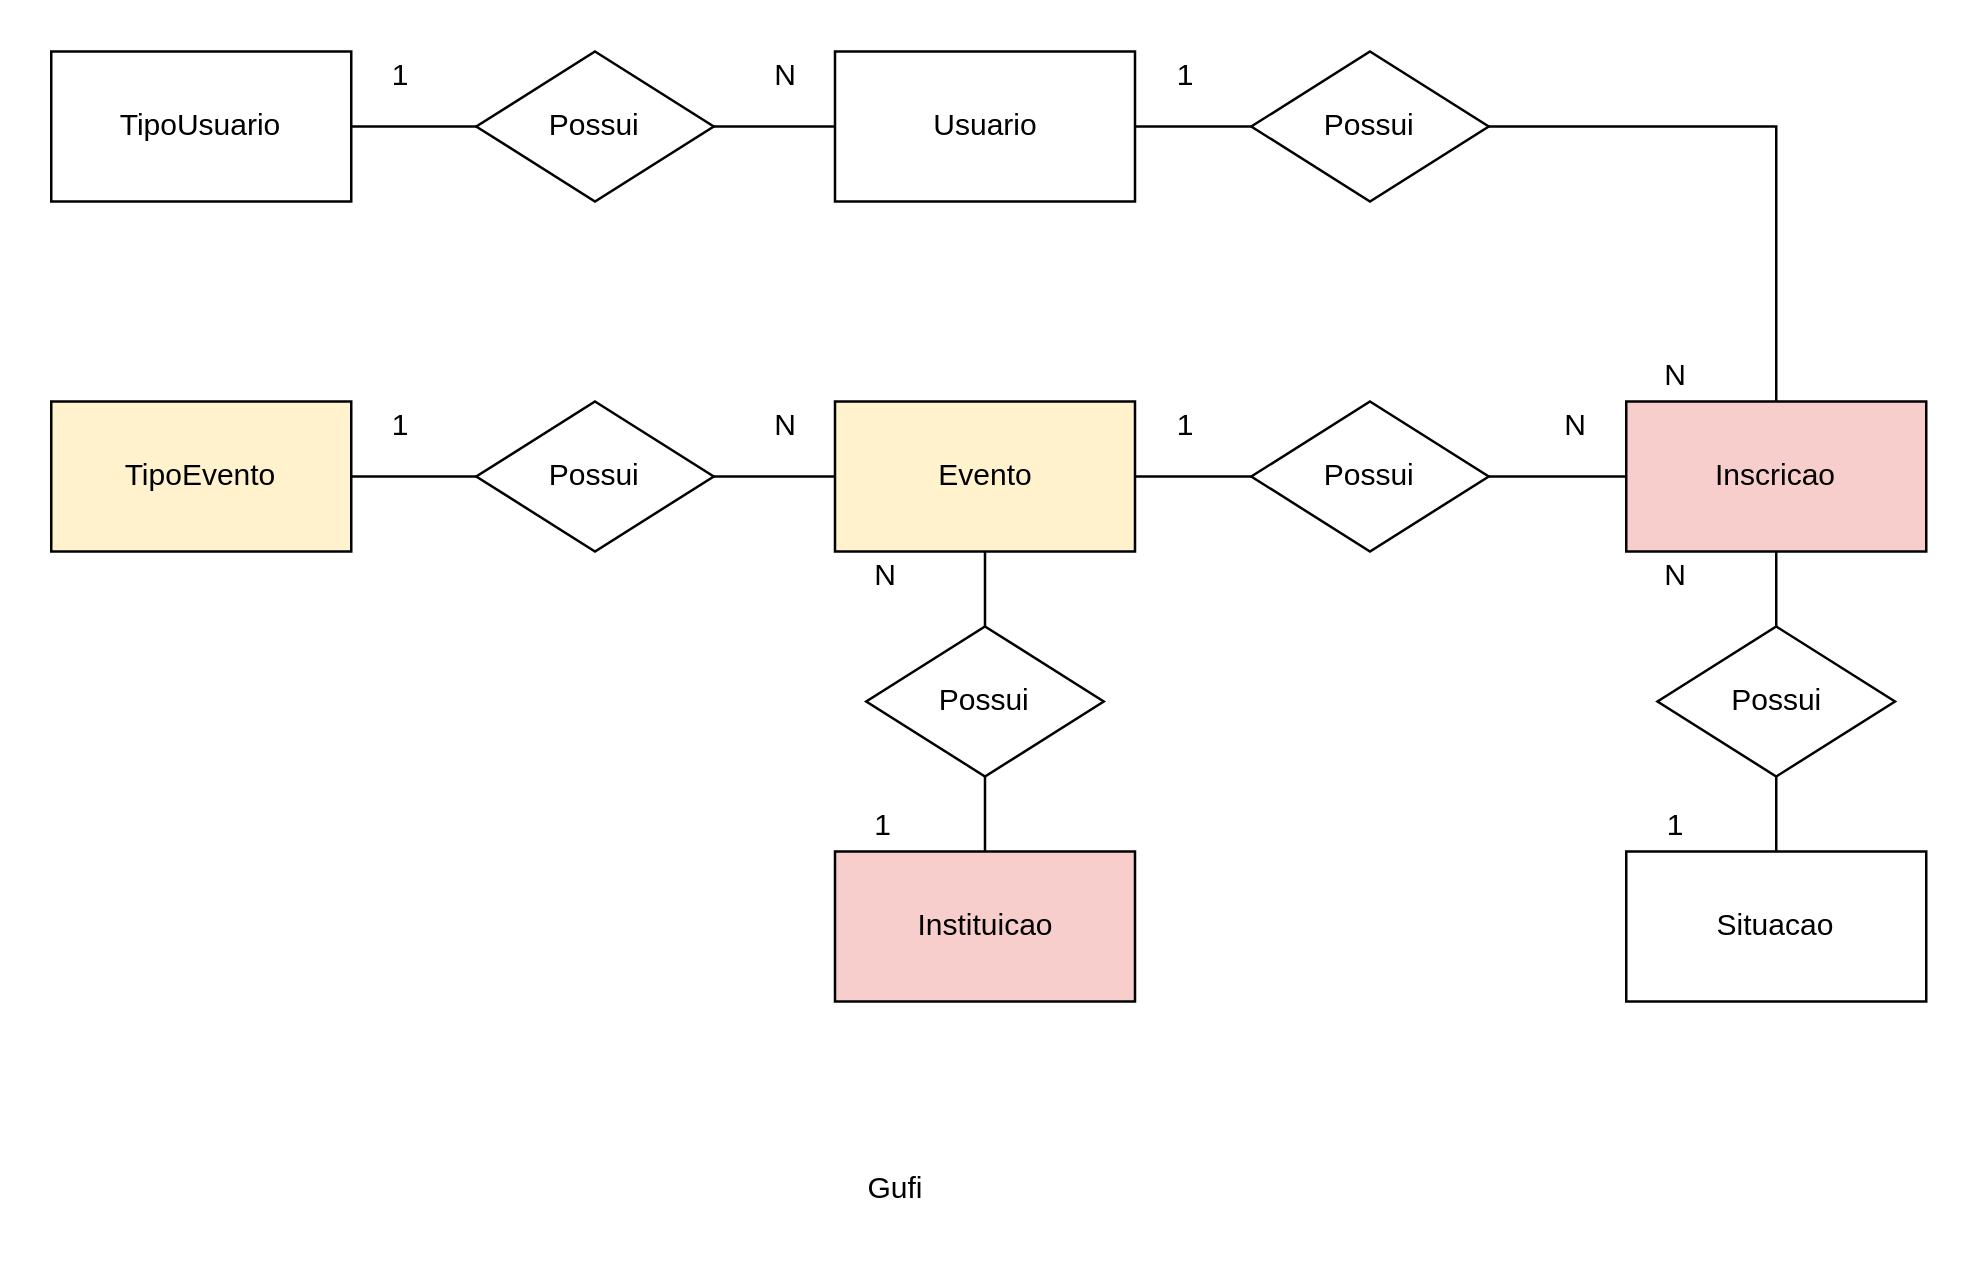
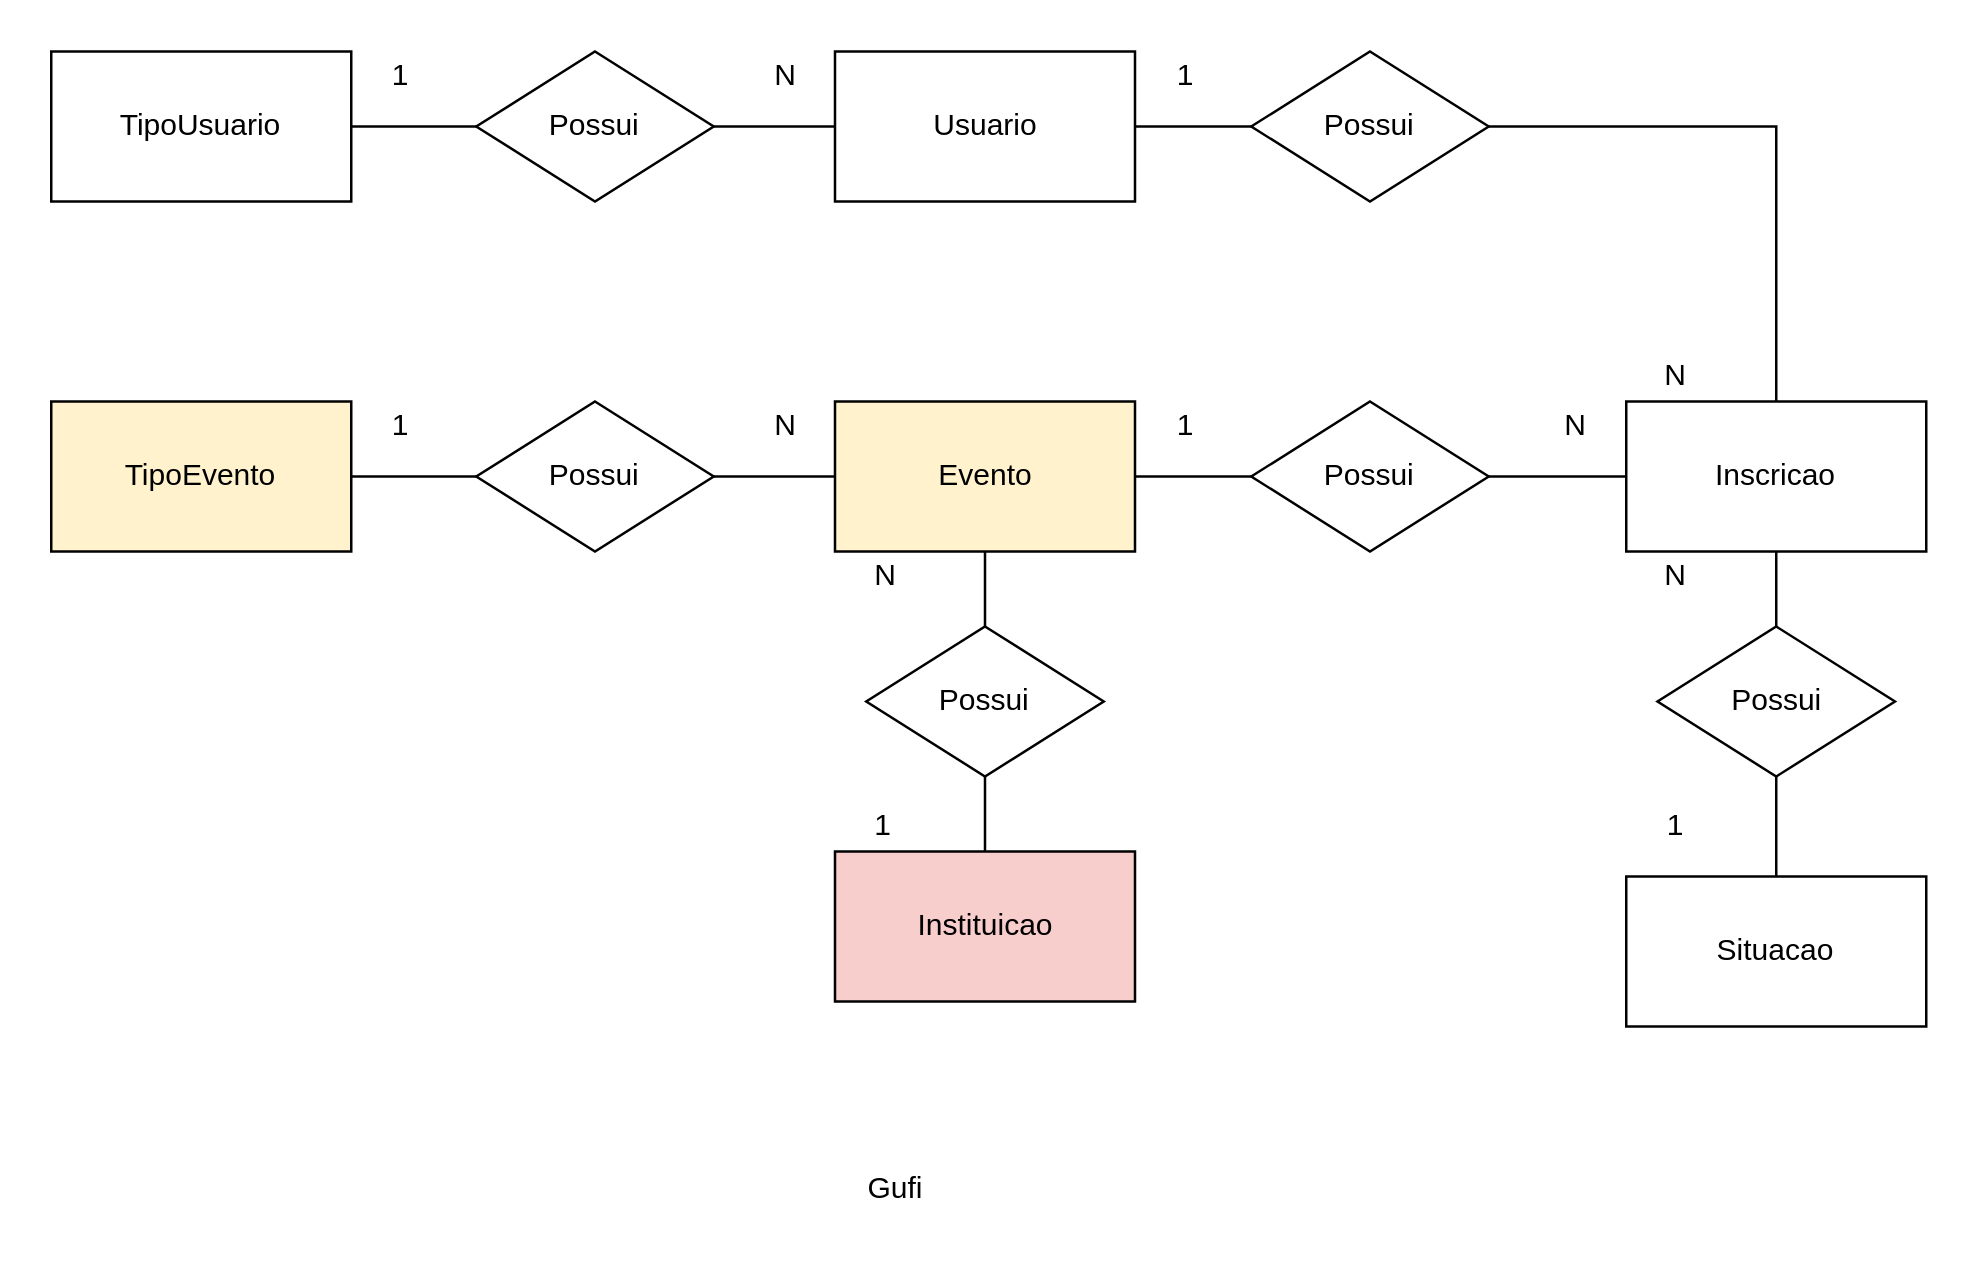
- <mxCell id="25" value="Inscricao" style="rounded=0;whiteSpace=wrap;html=1;fillColor=#f8cecc;" vertex="1" parent="1"><mxGeometry x="650" y="160" width="120" height="60" as="geometry" /></mxCell>
+ <mxCell id="25" value="Inscricao" style="rounded=0;whiteSpace=wrap;html=1;" vertex="1" parent="1"><mxGeometry x="650" y="160" width="120" height="60" as="geometry" /></mxCell>
- <mxCell id="27" value="Situacao" style="rounded=0;whiteSpace=wrap;html=1;" vertex="1" parent="1"><mxGeometry x="650" y="340" width="120" height="60" as="geometry" /></mxCell>
+ <mxCell id="27" value="Situacao" style="rounded=0;whiteSpace=wrap;html=1;" vertex="1" parent="1"><mxGeometry x="650" y="350" width="120" height="60" as="geometry" /></mxCell>
